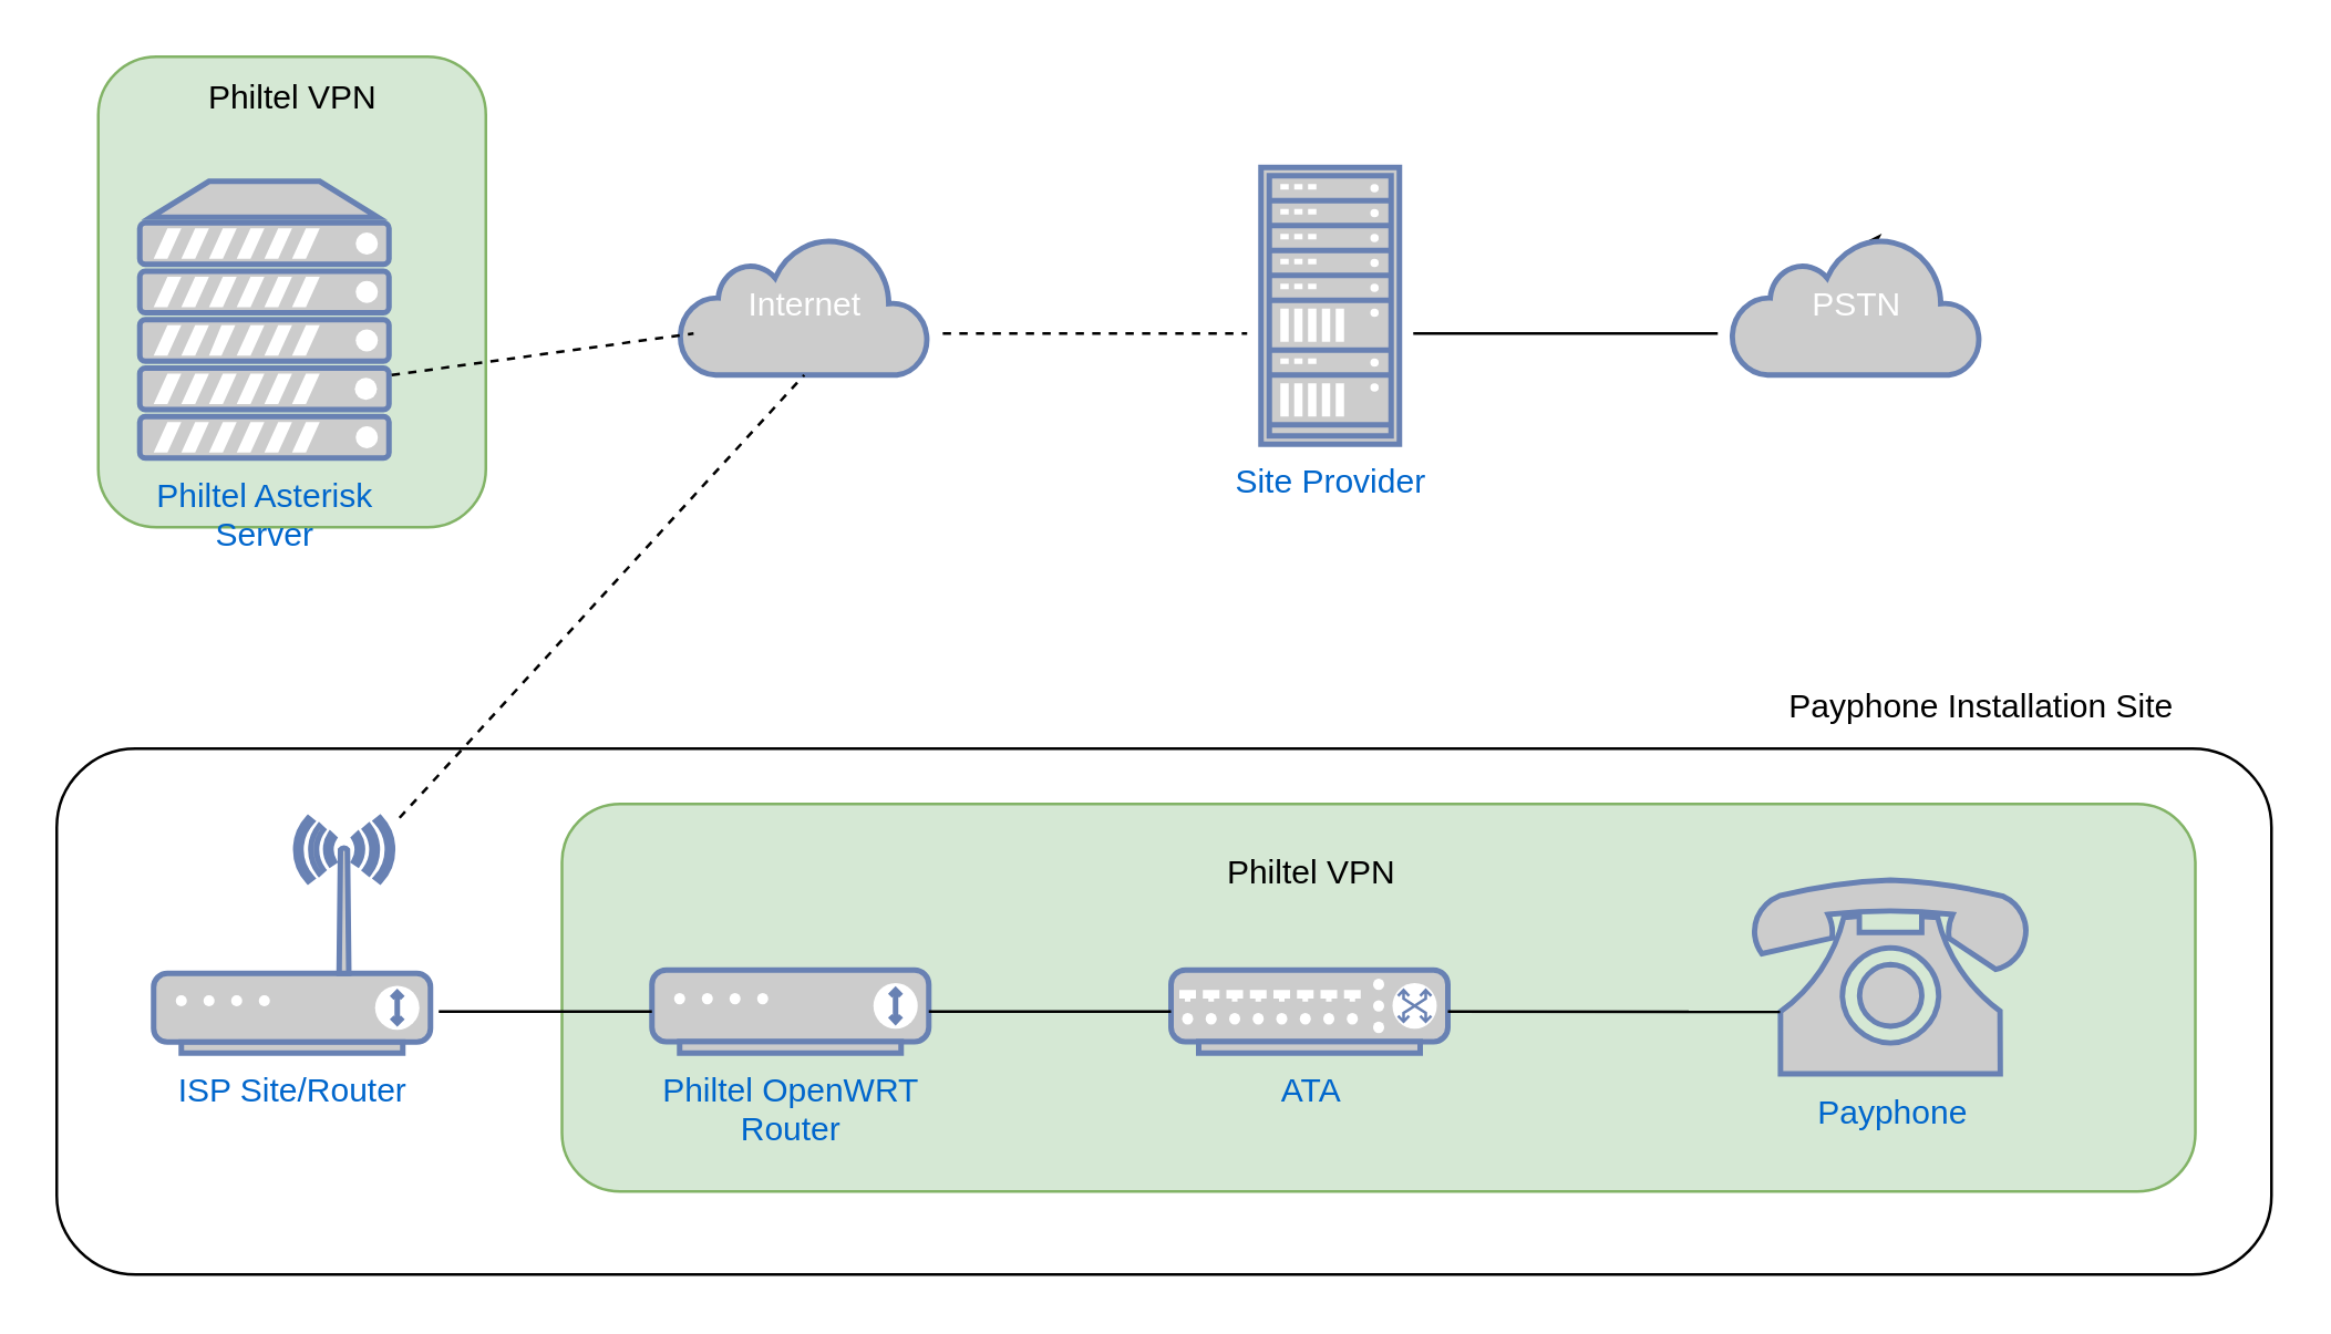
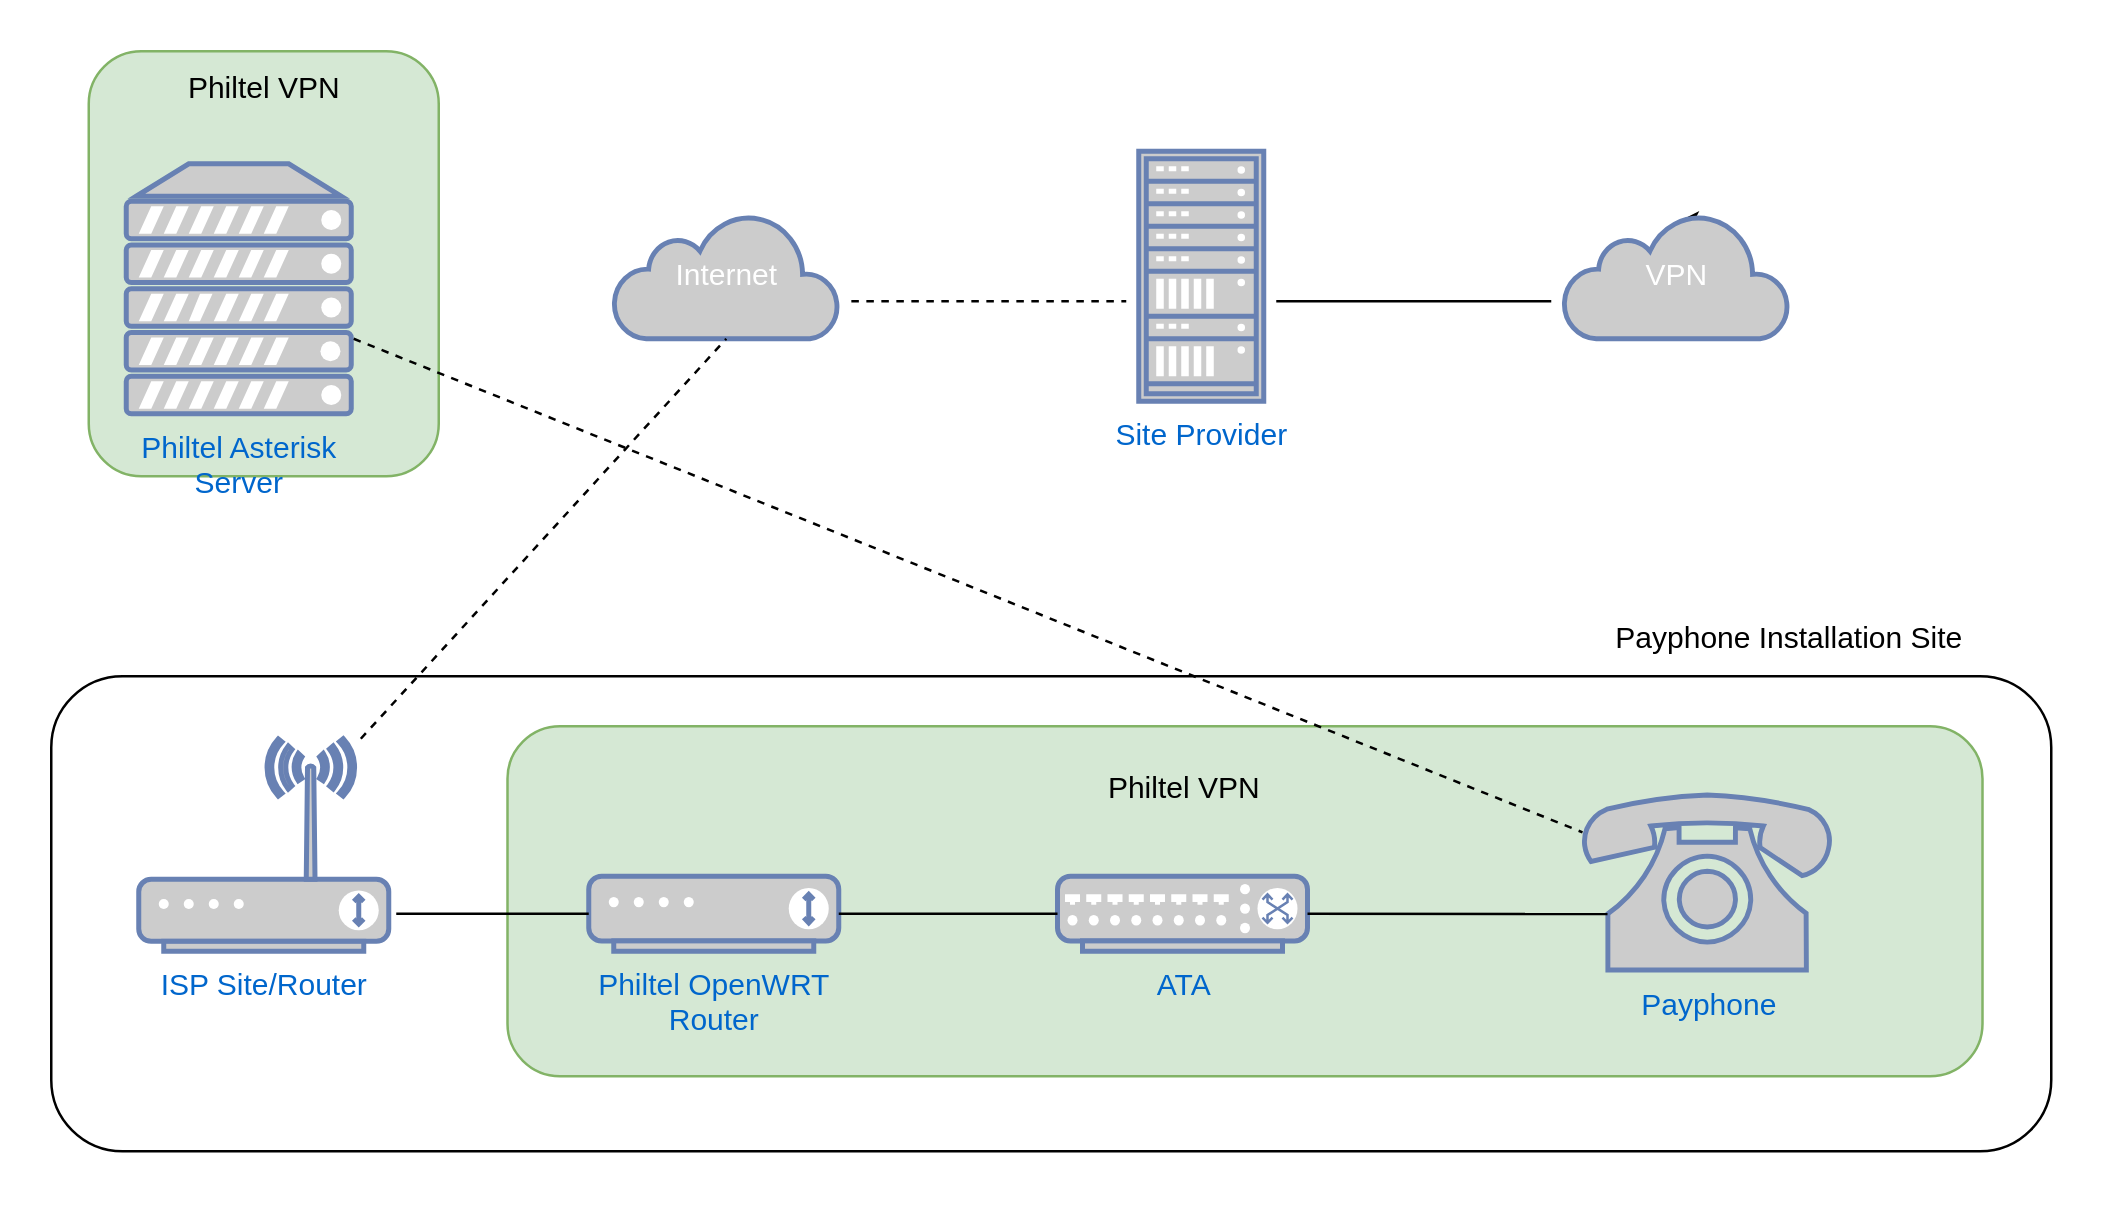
- <mxCell id="5" value="PSTN" style="html=1;outlineConnect=0;fillColor=#CCCCCC;strokeColor=#6881B3;gradientColor=none;gradientDirection=north;strokeWidth=2;shape=mxgraph.networks.cloud;fontColor=#ffffff;" vertex="1" parent="1"><mxGeometry x="625" y="85" width="90" height="50" as="geometry" /></mxCell>
+ <mxCell id="5" value="VPN" style="html=1;outlineConnect=0;fillColor=#CCCCCC;strokeColor=#6881B3;gradientColor=none;gradientDirection=north;strokeWidth=2;shape=mxgraph.networks.cloud;fontColor=#ffffff;" vertex="1" parent="1"><mxGeometry x="625" y="85" width="90" height="50" as="geometry" /></mxCell>
- <mxCell id="15" value="" style="endArrow=none;dashed=1;html=1;rounded=0;exitX=1.011;exitY=0.7;exitDx=0;exitDy=0;exitPerimeter=0;entryX=0.056;entryY=0.7;entryDx=0;entryDy=0;entryPerimeter=0;" edge="1" parent="1" source="8" target="2"><mxGeometry width="50" height="50" relative="1" as="geometry"><mxPoint x="390" y="330" as="sourcePoint" /><mxPoint x="440" y="280" as="targetPoint" /></mxGeometry></mxCell>
+ <mxCell id="15" value="" style="endArrow=none;dashed=1;html=1;rounded=0;exitX=1.011;exitY=0.7;exitDx=0;exitDy=0;exitPerimeter=0;" edge="1" parent="1" source="8" target="13"><mxGeometry width="50" height="50" relative="1" as="geometry"><mxPoint x="390" y="330" as="sourcePoint" /><mxPoint x="440" y="280" as="targetPoint" /></mxGeometry></mxCell>
